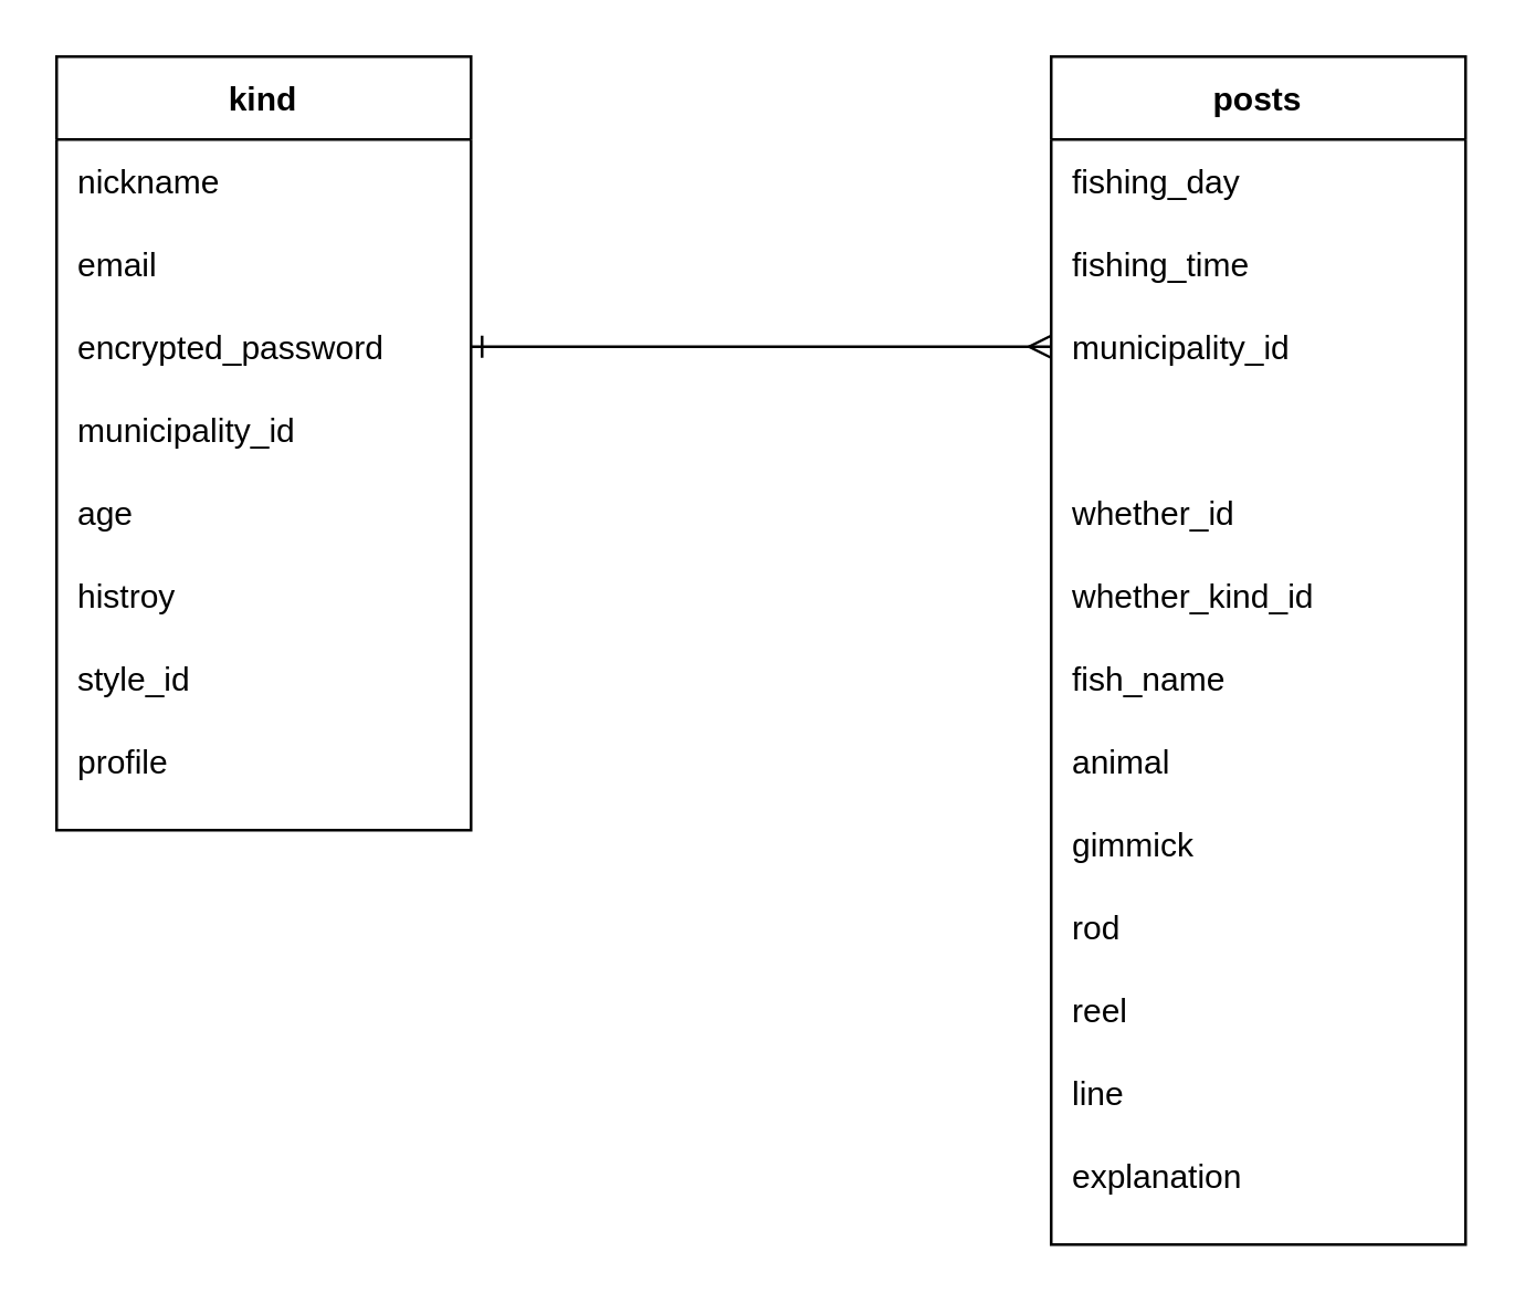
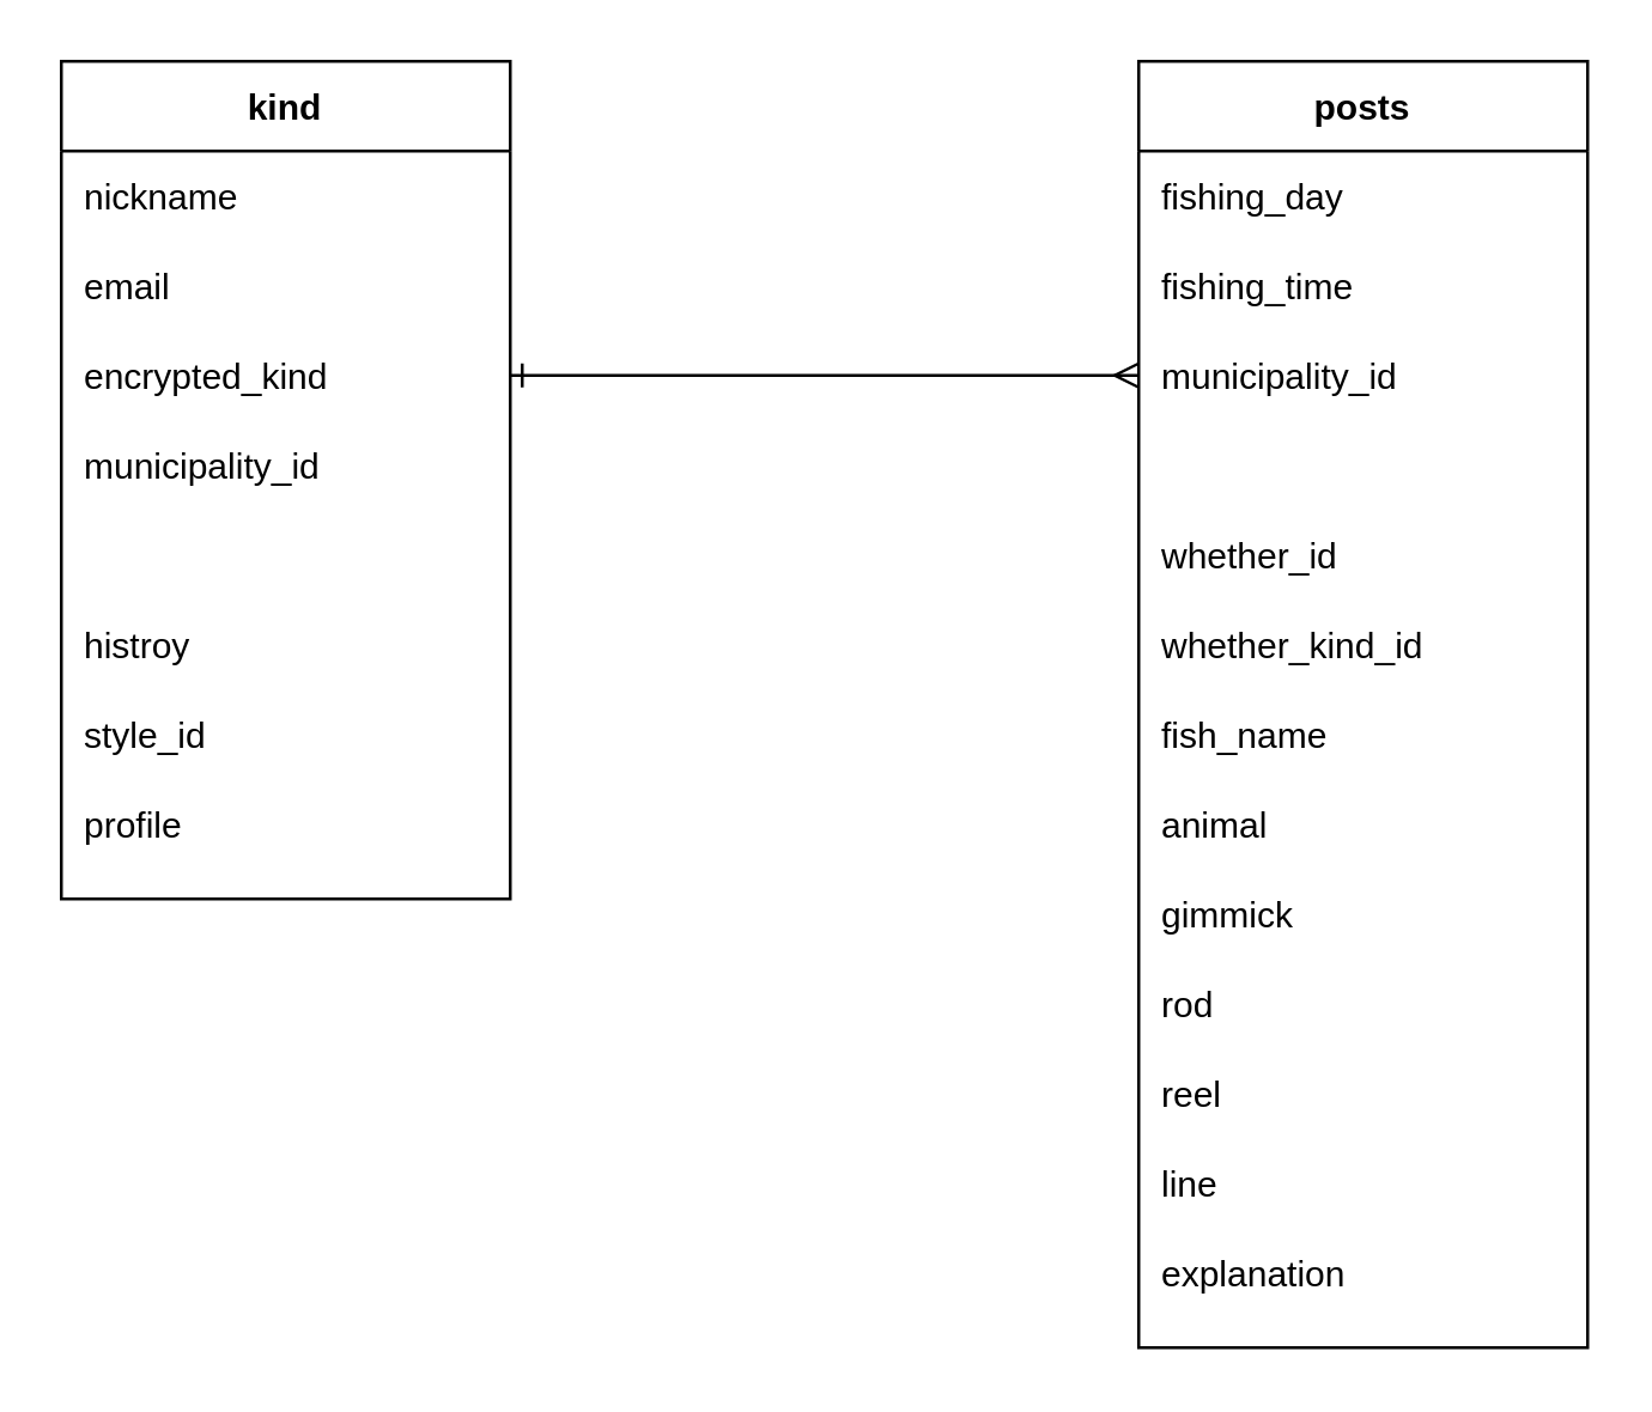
- <mxCell id="8" value="encrypted_password" style="shape=partialRectangle;connectable=0;fillColor=none;top=0;left=0;bottom=0;right=0;align=left;spacingLeft=6;overflow=hidden;" parent="7" vertex="1"><mxGeometry width="150" height="30" as="geometry" /></mxCell>
+ <mxCell id="8" value="encrypted_kind" style="shape=partialRectangle;connectable=0;fillColor=none;top=0;left=0;bottom=0;right=0;align=left;spacingLeft=6;overflow=hidden;" parent="7" vertex="1"><mxGeometry width="150" height="30" as="geometry" /></mxCell>
- <mxCell id="12" value="age" style="shape=partialRectangle;connectable=0;fillColor=none;top=0;left=0;bottom=0;right=0;align=left;spacingLeft=6;overflow=hidden;" parent="11" vertex="1"><mxGeometry width="150" height="30" as="geometry" /></mxCell>
